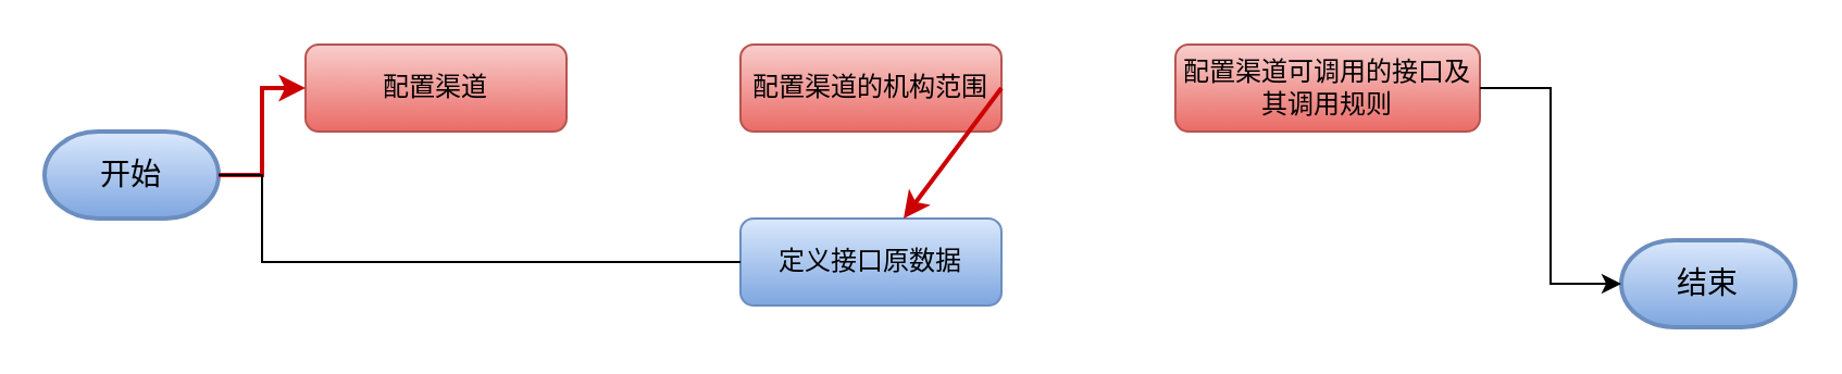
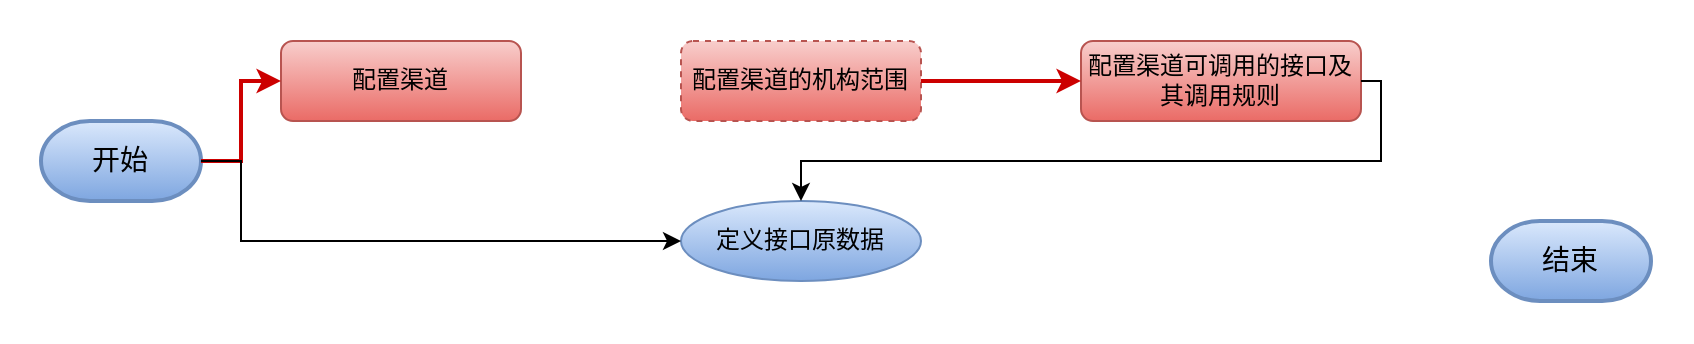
- <mxCell id="4" value="配置渠道的机构范围" style="rounded=1;whiteSpace=wrap;html=1;verticalAlign=middle;labelPosition=center;verticalLabelPosition=middle;align=center;horizontal=1;direction=east;fillColor=#f8cecc;gradientColor=#ea6b66;strokeColor=#b85450;" vertex="1" parent="1"><mxGeometry x="340" y="20" width="120" height="40" as="geometry" /></mxCell>
+ <mxCell id="4" value="配置渠道的机构范围" style="rounded=1;whiteSpace=wrap;html=1;verticalAlign=middle;labelPosition=center;verticalLabelPosition=middle;align=center;horizontal=1;direction=east;fillColor=#f8cecc;gradientColor=#ea6b66;strokeColor=#b85450;dashed=1;" vertex="1" parent="1"><mxGeometry x="340" y="20" width="120" height="40" as="geometry" /></mxCell>
- <mxCell id="6" value="" style="endArrow=classic;html=1;rounded=0;fontSize=14;exitX=1;exitY=0.5;exitDx=0;exitDy=0;strokeColor=#CC0000;strokeWidth=2;" edge="1" parent="1" source="4" target="2"><mxGeometry width="50" height="50" relative="1" as="geometry"><mxPoint x="250" y="270" as="sourcePoint" /><mxPoint x="300" y="220" as="targetPoint" /></mxGeometry></mxCell>
+ <mxCell id="6" value="" style="endArrow=classic;html=1;rounded=0;fontSize=14;exitX=1;exitY=0.5;exitDx=0;exitDy=0;entryX=0;entryY=0.5;entryDx=0;entryDy=0;strokeColor=#CC0000;strokeWidth=2;" edge="1" parent="1" source="4" target="5"><mxGeometry width="50" height="50" relative="1" as="geometry"><mxPoint x="250" y="270" as="sourcePoint" /><mxPoint x="300" y="220" as="targetPoint" /></mxGeometry></mxCell>
- <mxCell id="11" value="" style="endArrow=classic;html=1;rounded=0;fontSize=14;exitX=1;exitY=0.5;exitDx=0;exitDy=0;entryX=0;entryY=0.5;entryDx=0;entryDy=0;entryPerimeter=0;edgeStyle=orthogonalEdgeStyle;" edge="1" parent="1" source="5" target="8"><mxGeometry width="50" height="50" relative="1" as="geometry"><mxPoint x="700" y="-10" as="sourcePoint" /><mxPoint x="780" y="-10" as="targetPoint" /></mxGeometry></mxCell>
+ <mxCell id="11" value="" style="endArrow=classic;html=1;rounded=0;fontSize=14;exitX=1;exitY=0.5;exitDx=0;exitDy=0;edgeStyle=orthogonalEdgeStyle;" edge="1" parent="1" source="5" target="2"><mxGeometry width="50" height="50" relative="1" as="geometry"><mxPoint x="700" y="-10" as="sourcePoint" /><mxPoint x="780" y="-10" as="targetPoint" /></mxGeometry></mxCell>
- <mxCell id="10" value="" style="endArrow=none;html=1;rounded=0;fontSize=14;exitX=1;exitY=0.5;exitDx=0;exitDy=0;exitPerimeter=0;edgeStyle=orthogonalEdgeStyle;entryX=0;entryY=0.5;entryDx=0;entryDy=0;" edge="1" parent="1" source="7" target="2"><mxGeometry width="50" height="50" relative="1" as="geometry"><mxPoint x="90" y="90" as="sourcePoint" /><mxPoint x="150" y="50" as="targetPoint" /><Array as="points"><mxPoint x="120" y="80" /><mxPoint x="120" y="120" /></Array></mxGeometry></mxCell>
+ <mxCell id="10" value="" style="endArrow=classic;html=1;rounded=0;fontSize=14;exitX=1;exitY=0.5;exitDx=0;exitDy=0;exitPerimeter=0;edgeStyle=orthogonalEdgeStyle;entryX=0;entryY=0.5;entryDx=0;entryDy=0;" edge="1" parent="1" source="7" target="2"><mxGeometry width="50" height="50" relative="1" as="geometry"><mxPoint x="90" y="90" as="sourcePoint" /><mxPoint x="150" y="50" as="targetPoint" /><Array as="points"><mxPoint x="120" y="80" /><mxPoint x="120" y="120" /></Array></mxGeometry></mxCell>
- <mxCell id="2" value="定义接口原数据" style="rounded=1;whiteSpace=wrap;html=1;verticalAlign=middle;labelPosition=center;verticalLabelPosition=middle;align=center;horizontal=1;direction=east;fillColor=#dae8fc;strokeColor=#6c8ebf;gradientColor=#7ea6e0;" parent="1" vertex="1"><mxGeometry x="340" y="100" width="120" height="40" as="geometry" /></mxCell>
+ <mxCell id="2" value="定义接口原数据" style="ellipse;whiteSpace=wrap;html=1;verticalAlign=middle;labelPosition=center;verticalLabelPosition=middle;align=center;horizontal=1;direction=east;fillColor=#dae8fc;strokeColor=#6c8ebf;gradientColor=#7ea6e0;" parent="1" vertex="1"><mxGeometry x="340" y="100" width="120" height="40" as="geometry" /></mxCell>
